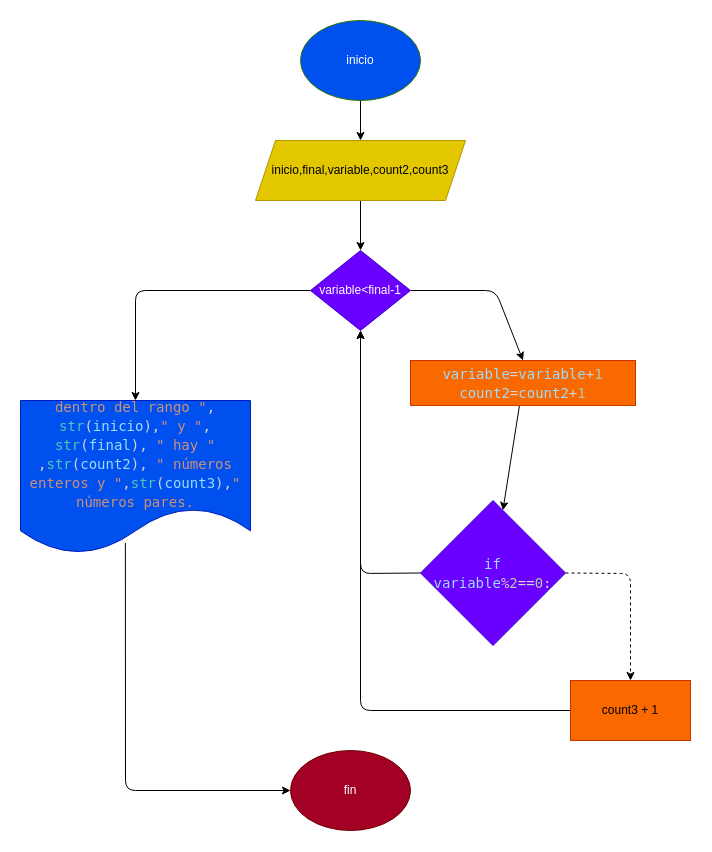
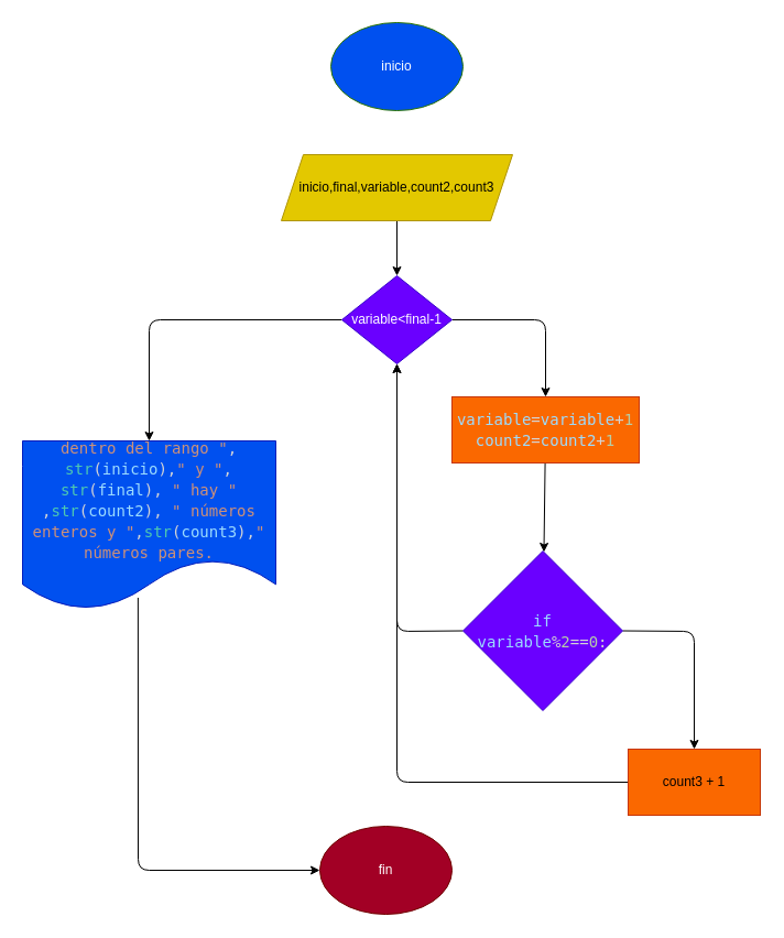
- <mxCell id="2" value="" style="edgeStyle=none;html=1;" edge="1" parent="1" source="3" target="5"><mxGeometry relative="1" as="geometry" /></mxCell>
- <mxCell id="10" value="&lt;div style=&quot;color: rgb(212 , 212 , 212) ; font-family: &amp;#34;droid sans mono&amp;#34; , &amp;#34;monospace&amp;#34; , monospace ; font-weight: normal ; font-size: 14px ; line-height: 19px&quot;&gt;&lt;div&gt;&lt;span style=&quot;color: rgb(156 , 220 , 254)&quot;&gt;variable&lt;/span&gt;&lt;span style=&quot;color: rgb(212 , 212 , 212)&quot;&gt;=&lt;/span&gt;&lt;span style=&quot;color: rgb(156 , 220 , 254)&quot;&gt;variable&lt;/span&gt;&lt;span style=&quot;color: rgb(212 , 212 , 212)&quot;&gt;+&lt;/span&gt;&lt;span style=&quot;color: rgb(181 , 206 , 168)&quot;&gt;1&lt;/span&gt;&lt;/div&gt;&lt;div&gt;&lt;span style=&quot;color: rgb(212 , 212 , 212)&quot;&gt;    &lt;/span&gt;&lt;span style=&quot;color: rgb(156 , 220 , 254)&quot;&gt;count2&lt;/span&gt;&lt;span style=&quot;color: rgb(212 , 212 , 212)&quot;&gt;=&lt;/span&gt;&lt;span style=&quot;color: rgb(156 , 220 , 254)&quot;&gt;count2&lt;/span&gt;&lt;span style=&quot;color: rgb(212 , 212 , 212)&quot;&gt;+&lt;/span&gt;&lt;span style=&quot;color: rgb(181 , 206 , 168)&quot;&gt;1&lt;/span&gt;&lt;/div&gt;&lt;/div&gt;" style="rounded=0;whiteSpace=wrap;html=1;fillColor=#fa6800;fontColor=#000000;strokeColor=#C73500;" vertex="1" parent="1"><mxGeometry x="410" y="360" width="225" height="45" as="geometry" /></mxCell>
+ <mxCell id="10" value="&lt;div style=&quot;color: rgb(212 , 212 , 212) ; font-family: &amp;#34;droid sans mono&amp;#34; , &amp;#34;monospace&amp;#34; , monospace ; font-weight: normal ; font-size: 14px ; line-height: 19px&quot;&gt;&lt;div&gt;&lt;span style=&quot;color: rgb(156 , 220 , 254)&quot;&gt;variable&lt;/span&gt;&lt;span style=&quot;color: rgb(212 , 212 , 212)&quot;&gt;=&lt;/span&gt;&lt;span style=&quot;color: rgb(156 , 220 , 254)&quot;&gt;variable&lt;/span&gt;&lt;span style=&quot;color: rgb(212 , 212 , 212)&quot;&gt;+&lt;/span&gt;&lt;span style=&quot;color: rgb(181 , 206 , 168)&quot;&gt;1&lt;/span&gt;&lt;/div&gt;&lt;div&gt;&lt;span style=&quot;color: rgb(212 , 212 , 212)&quot;&gt;    &lt;/span&gt;&lt;span style=&quot;color: rgb(156 , 220 , 254)&quot;&gt;count2&lt;/span&gt;&lt;span style=&quot;color: rgb(212 , 212 , 212)&quot;&gt;=&lt;/span&gt;&lt;span style=&quot;color: rgb(156 , 220 , 254)&quot;&gt;count2&lt;/span&gt;&lt;span style=&quot;color: rgb(212 , 212 , 212)&quot;&gt;+&lt;/span&gt;&lt;span style=&quot;color: rgb(181 , 206 , 168)&quot;&gt;1&lt;/span&gt;&lt;/div&gt;&lt;/div&gt;" style="rounded=0;whiteSpace=wrap;html=1;fillColor=#fa6800;fontColor=#000000;strokeColor=#C73500;" vertex="1" parent="1"><mxGeometry x="410" y="360" width="170" height="60" as="geometry" /></mxCell>
- <mxCell id="12" style="edgeStyle=none;html=1;exitX=1;exitY=0.5;exitDx=0;exitDy=0;entryX=0.5;entryY=0;entryDx=0;entryDy=0;dashed=1;" edge="1" parent="1" source="13" target="15"><mxGeometry relative="1" as="geometry"><Array as="points"><mxPoint x="630" y="573" /></Array></mxGeometry></mxCell>
+ <mxCell id="12" style="edgeStyle=none;html=1;exitX=1;exitY=0.5;exitDx=0;exitDy=0;entryX=0.5;entryY=0;entryDx=0;entryDy=0;" edge="1" parent="1" source="13" target="15"><mxGeometry relative="1" as="geometry"><Array as="points"><mxPoint x="630" y="573" /></Array></mxGeometry></mxCell>
